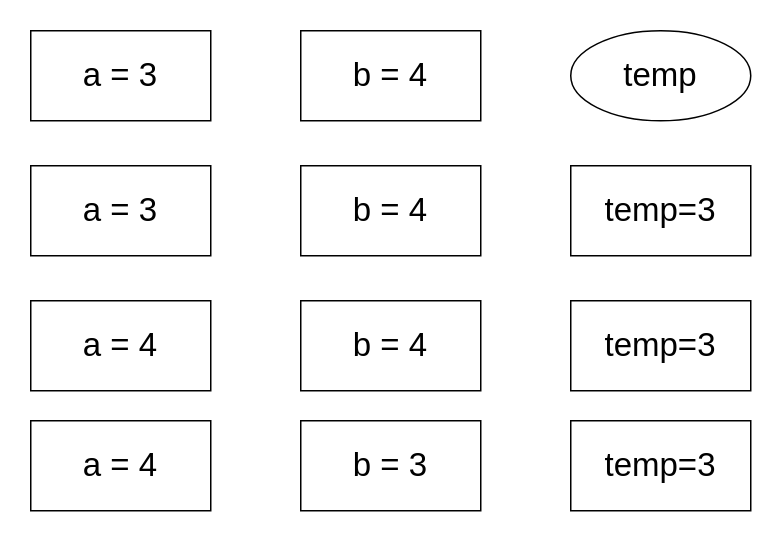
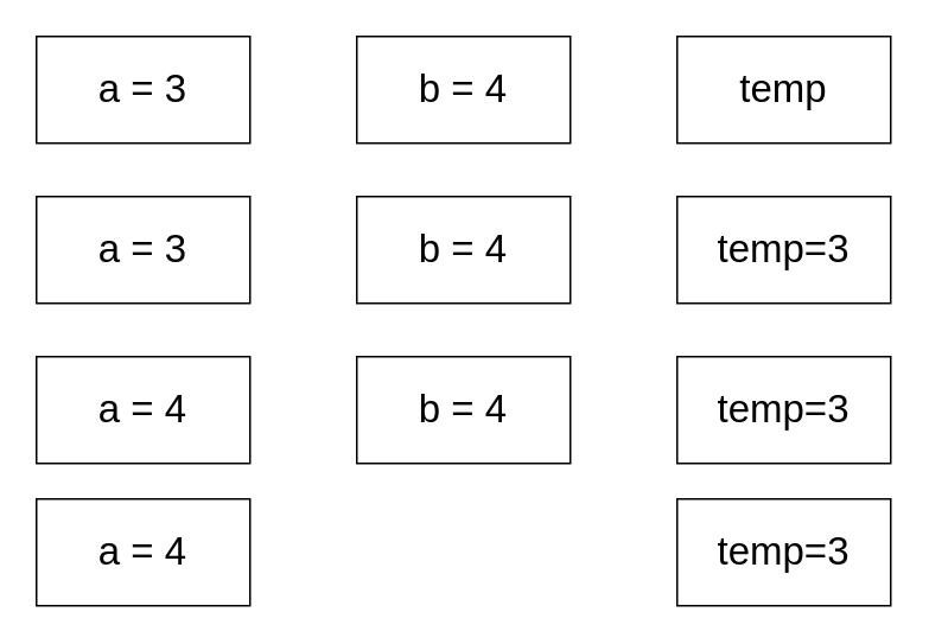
- <mxCell id="4" value="&lt;font style=&quot;font-size: 22px&quot;&gt;temp&lt;br&gt;&lt;/font&gt;" style="ellipse;whiteSpace=wrap;html=1;" vertex="1" parent="1"><mxGeometry x="380" y="20" width="120" height="60" as="geometry" /></mxCell>
+ <mxCell id="4" value="&lt;font style=&quot;font-size: 22px&quot;&gt;temp&lt;br&gt;&lt;/font&gt;" style="rounded=0;whiteSpace=wrap;html=1;" vertex="1" parent="1"><mxGeometry x="380" y="20" width="120" height="60" as="geometry" /></mxCell>
- <mxCell id="12" value="&lt;font style=&quot;font-size: 22px&quot;&gt;b = 3&lt;/font&gt;" style="rounded=0;whiteSpace=wrap;html=1;" vertex="1" parent="1"><mxGeometry x="200" y="280" width="120" height="60" as="geometry" /></mxCell>
